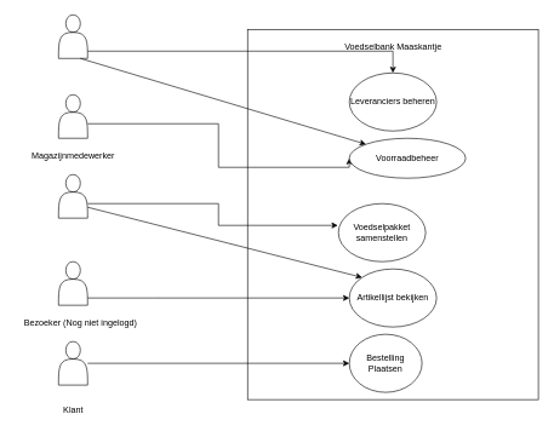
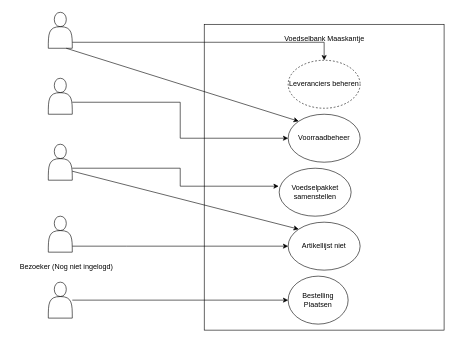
- <mxCell id="20" value="Leveranciers beheren" style="ellipse;whiteSpace=wrap;html=1;" vertex="1" parent="1"><mxGeometry x="480" y="100" width="120" height="80" as="geometry" /></mxCell>
+ <mxCell id="20" value="Leveranciers beheren" style="ellipse;whiteSpace=wrap;html=1;dashed=1;" vertex="1" parent="1"><mxGeometry x="480" y="100" width="120" height="80" as="geometry" /></mxCell>
- <mxCell id="10" value="Magazijnmedewerker" style="text;html=1;align=center;verticalAlign=middle;resizable=0;points=[];autosize=1;strokeColor=none;fillColor=none;" vertex="1" parent="1"><mxGeometry x="30" y="200" width="140" height="30" as="geometry" /></mxCell>
- <mxCell id="15" value="Voorraadbeheer" style="ellipse;whiteSpace=wrap;html=1;" vertex="1" parent="1"><mxGeometry x="480" y="190" width="160" height="55" as="geometry" /></mxCell>
+ <mxCell id="15" value="Voorraadbeheer" style="ellipse;whiteSpace=wrap;html=1;" vertex="1" parent="1"><mxGeometry x="480" y="190" width="120" height="80" as="geometry" /></mxCell>
- <mxCell id="19" value="Artikellijst bekijken" style="ellipse;whiteSpace=wrap;html=1;" vertex="1" parent="1"><mxGeometry x="480" y="370" width="120" height="80" as="geometry" /></mxCell>
+ <mxCell id="19" value="Artikellijst niet" style="ellipse;whiteSpace=wrap;html=1;" vertex="1" parent="1"><mxGeometry x="480" y="370" width="120" height="80" as="geometry" /></mxCell>
- <mxCell id="13" value="Klant" style="text;html=1;align=center;verticalAlign=middle;resizable=0;points=[];autosize=1;strokeColor=none;fillColor=none;" vertex="1" parent="1"><mxGeometry x="75" y="550" width="50" height="30" as="geometry" /></mxCell>
